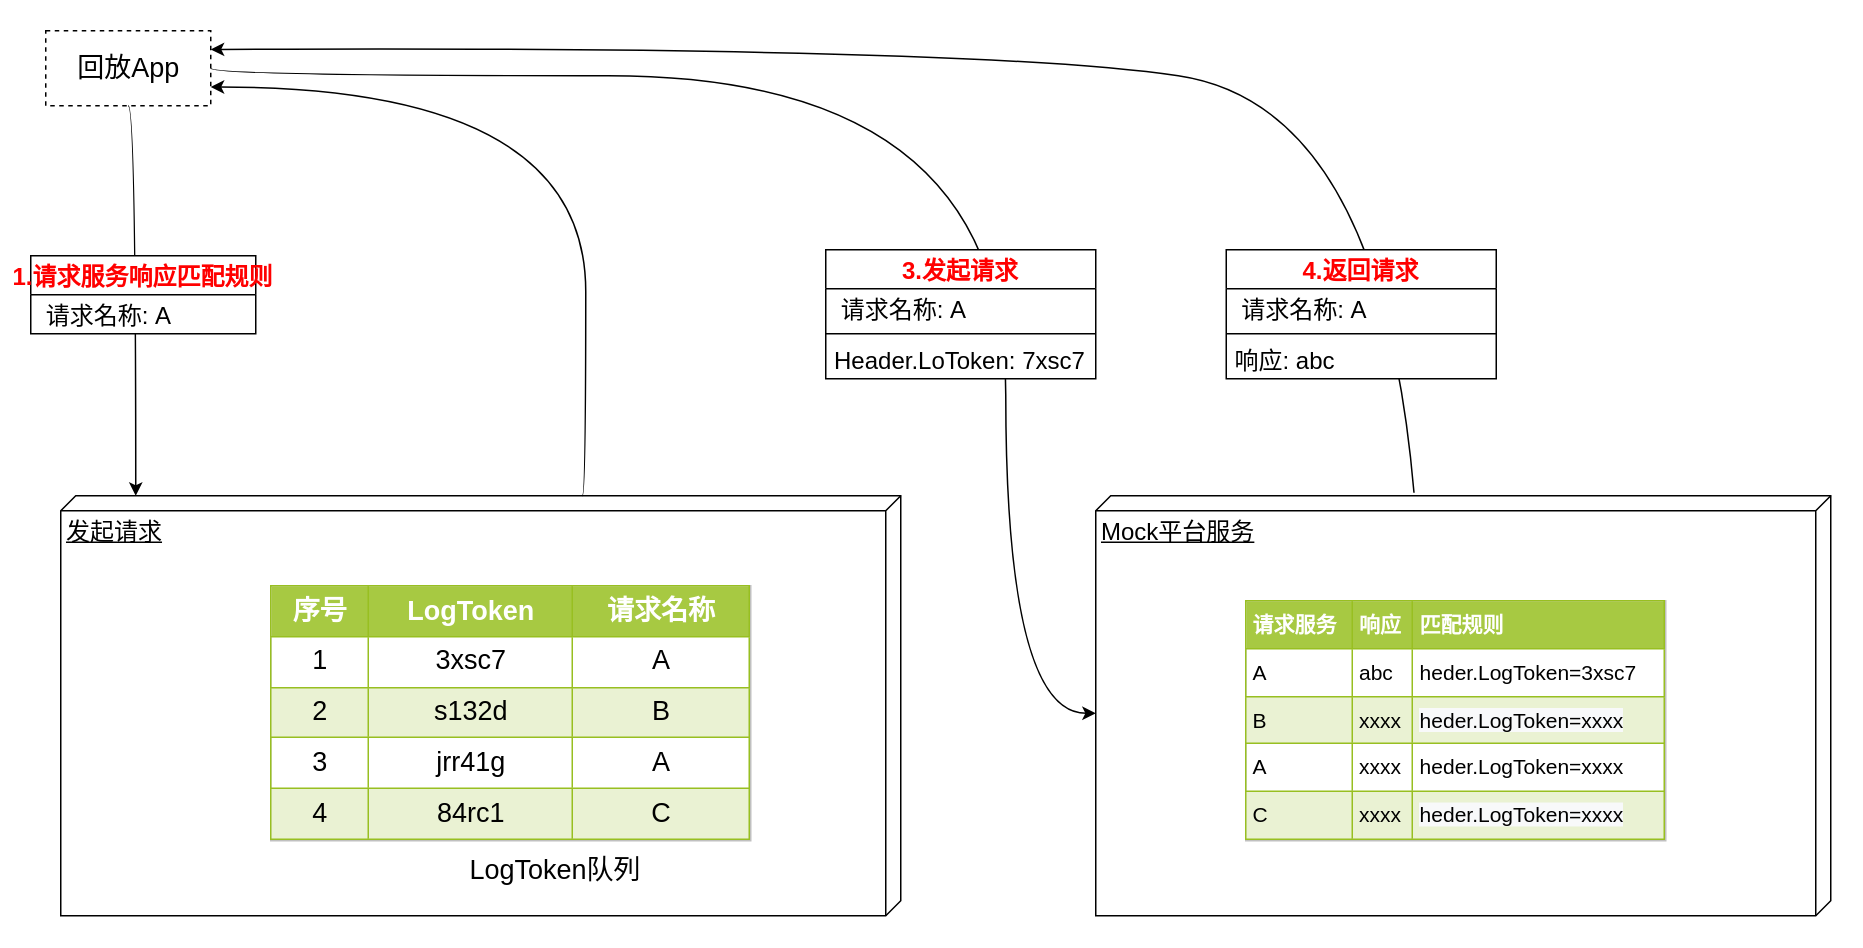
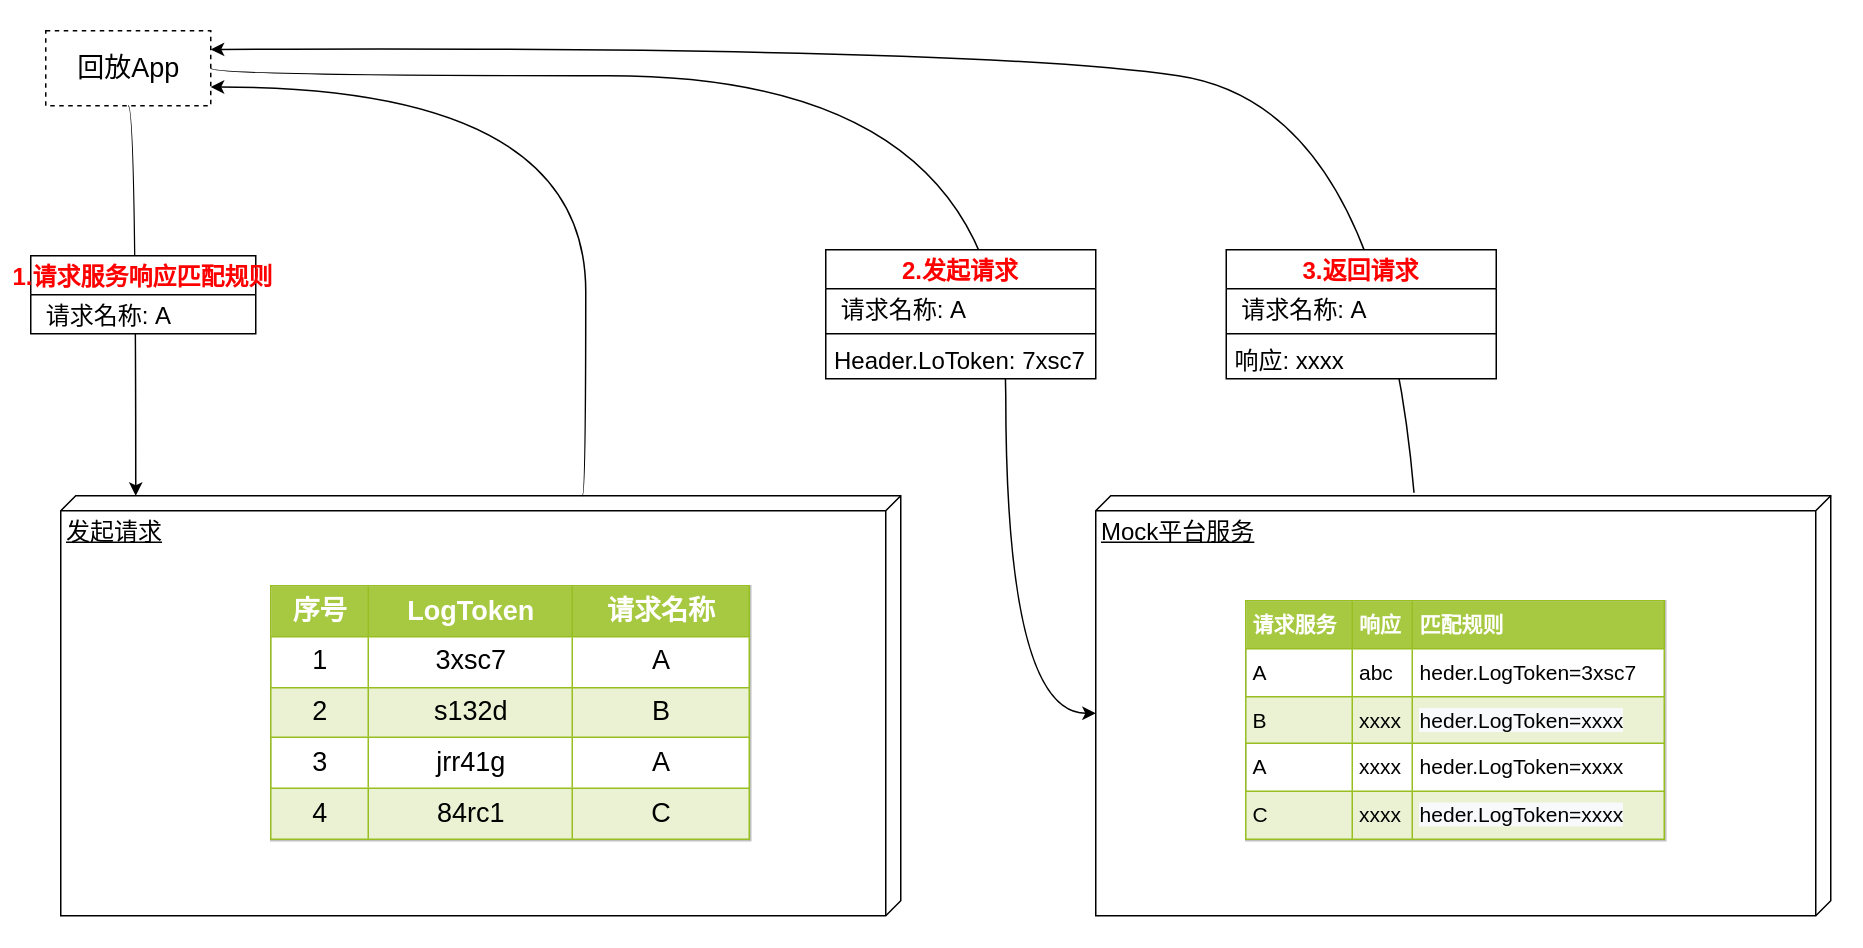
- <mxCell id="13" value="3.发起请求" style="swimlane;fontStyle=1;align=center;verticalAlign=middle;childLayout=stackLayout;horizontal=1;startSize=26;horizontalStack=0;resizeParent=1;resizeParentMax=0;resizeLast=0;collapsible=1;marginBottom=0;fontSize=16;fillColor=#FFFFFF;rounded=0;glass=0;sketch=0;swimlaneFillColor=default;fontColor=#FF0000;" vertex="1" parent="1"><mxGeometry x="550" y="166" width="180" height="86" as="geometry" /></mxCell>
+ <mxCell id="13" value="2.发起请求" style="swimlane;fontStyle=1;align=center;verticalAlign=middle;childLayout=stackLayout;horizontal=1;startSize=26;horizontalStack=0;resizeParent=1;resizeParentMax=0;resizeLast=0;collapsible=1;marginBottom=0;fontSize=16;fillColor=#FFFFFF;rounded=0;glass=0;sketch=0;swimlaneFillColor=default;fontColor=#FF0000;" vertex="1" parent="1"><mxGeometry x="550" y="166" width="180" height="86" as="geometry" /></mxCell>
- <mxCell id="18" value="4.返回请求" style="swimlane;fontStyle=1;align=center;verticalAlign=middle;childLayout=stackLayout;horizontal=1;startSize=26;horizontalStack=0;resizeParent=1;resizeParentMax=0;resizeLast=0;collapsible=1;marginBottom=0;fontSize=16;fillColor=#FFFFFF;rounded=0;glass=0;sketch=0;swimlaneFillColor=default;fontColor=#FF0000;" vertex="1" parent="1"><mxGeometry x="817" y="166" width="180" height="86" as="geometry" /></mxCell>
+ <mxCell id="18" value="3.返回请求" style="swimlane;fontStyle=1;align=center;verticalAlign=middle;childLayout=stackLayout;horizontal=1;startSize=26;horizontalStack=0;resizeParent=1;resizeParentMax=0;resizeLast=0;collapsible=1;marginBottom=0;fontSize=16;fillColor=#FFFFFF;rounded=0;glass=0;sketch=0;swimlaneFillColor=default;fontColor=#FF0000;" vertex="1" parent="1"><mxGeometry x="817" y="166" width="180" height="86" as="geometry" /></mxCell>
- <mxCell id="21" value="响应: abc" style="text;strokeColor=none;fillColor=none;align=left;verticalAlign=middle;spacingLeft=4;spacingRight=4;overflow=hidden;rotatable=0;points=[[0,0.5],[1,0.5]];portConstraint=eastwest;fontSize=16;" vertex="1" parent="18"><mxGeometry y="60" width="180" height="26" as="geometry" /></mxCell>
+ <mxCell id="21" value="响应: xxxx" style="text;strokeColor=none;fillColor=none;align=left;verticalAlign=middle;spacingLeft=4;spacingRight=4;overflow=hidden;rotatable=0;points=[[0,0.5],[1,0.5]];portConstraint=eastwest;fontSize=16;" vertex="1" parent="18"><mxGeometry y="60" width="180" height="26" as="geometry" /></mxCell>
- <mxCell id="7" value="LogToken队列" style="text;html=1;strokeColor=none;fillColor=none;align=center;verticalAlign=middle;whiteSpace=wrap;rounded=0;fontSize=18;" vertex="1" parent="1"><mxGeometry x="280" y="560" width="180" height="40" as="geometry" /></mxCell>
